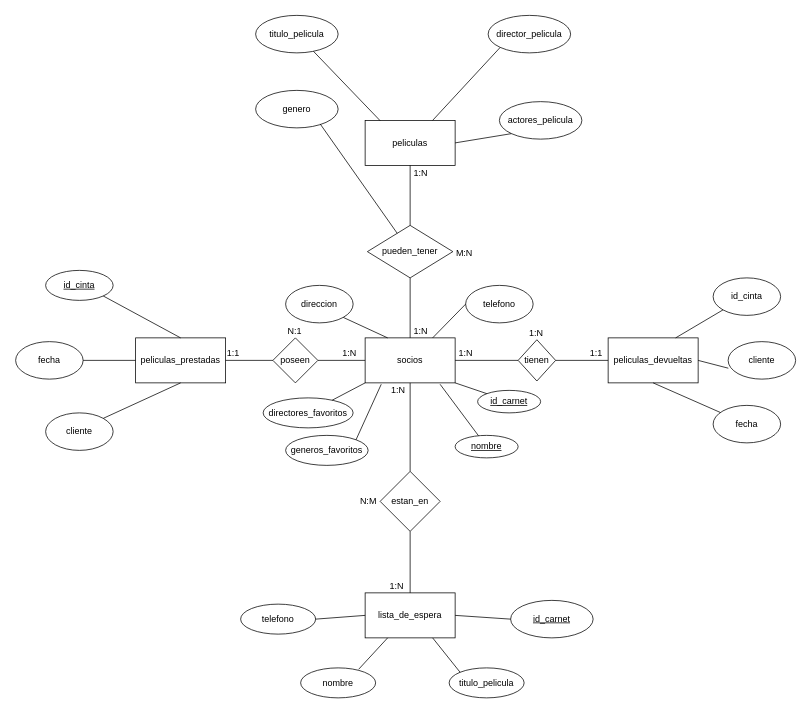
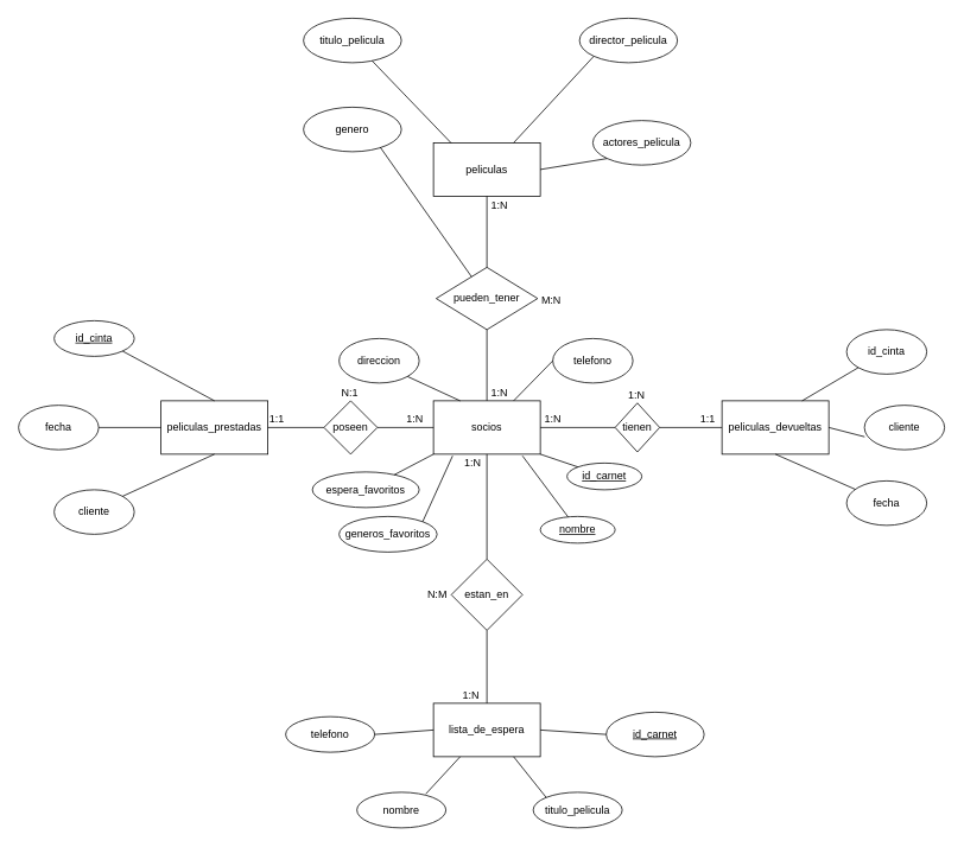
- <mxCell id="26" value="directores_favoritos" style="ellipse;whiteSpace=wrap;html=1;" parent="1" vertex="1"><mxGeometry x="350" y="530" width="120" height="40" as="geometry" /></mxCell>
+ <mxCell id="26" value="espera_favoritos" style="ellipse;whiteSpace=wrap;html=1;" parent="1" vertex="1"><mxGeometry x="350" y="530" width="120" height="40" as="geometry" /></mxCell>
